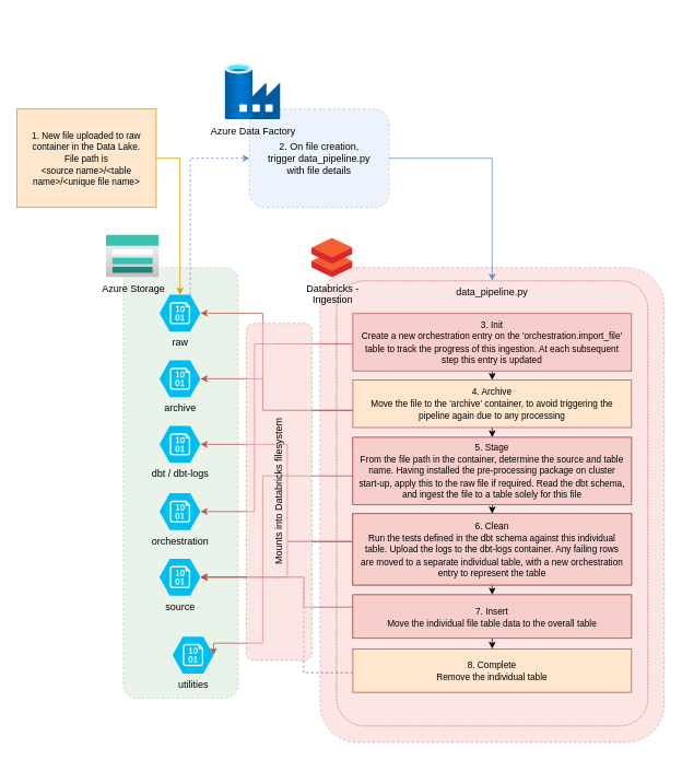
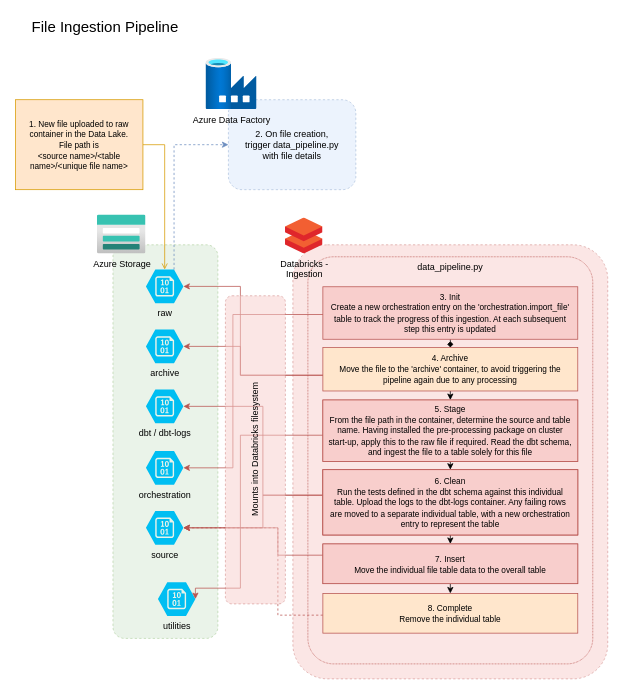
+ <mxCell id="20" value="File Ingestion Pipeline" style="text;html=1;resizable=0;autosize=1;align=left;verticalAlign=middle;points=[];fillColor=none;strokeColor=none;rounded=0;dashed=1;labelBackgroundColor=none;fontSize=20;" parent="1" vertex="1"><mxGeometry x="40" y="20" width="210" height="30" as="geometry" /></mxCell>
- <mxCell id="5" style="edgeStyle=orthogonalEdgeStyle;rounded=0;orthogonalLoop=1;jettySize=auto;html=1;entryX=0.5;entryY=0;entryDx=0;entryDy=0;fillColor=#dae8fc;strokeColor=#6c8ebf;" edge="1" parent="1" source="6" target="3"><mxGeometry relative="1" as="geometry"><Array as="points"><mxPoint x="600" y="193" /></Array></mxGeometry></mxCell>
- <mxCell id="10" style="edgeStyle=orthogonalEdgeStyle;rounded=0;orthogonalLoop=1;jettySize=auto;html=1;exitX=1;exitY=0.5;exitDx=0;exitDy=0;fillColor=#ffe6cc;strokeColor=#d79b00;entryX=0.5;entryY=0;entryDx=0;entryDy=0;entryPerimeter=0;" parent="1" target="8" edge="1" source="21"><mxGeometry relative="1" as="geometry"><mxPoint x="250" y="255" as="targetPoint" /><mxPoint x="219" y="55" as="sourcePoint" /><Array as="points"><mxPoint x="219" y="193" /></Array></mxGeometry></mxCell>
+ <mxCell id="10" style="edgeStyle=orthogonalEdgeStyle;rounded=0;orthogonalLoop=1;jettySize=auto;html=1;exitX=1;exitY=0.5;exitDx=0;exitDy=0;fillColor=#ffe6cc;strokeColor=#d79b00;entryX=0.5;entryY=0;entryDx=0;entryDy=0;entryPerimeter=0;endArrow=open;" parent="1" target="8" edge="1" source="21"><mxGeometry relative="1" as="geometry"><mxPoint x="250" y="255" as="targetPoint" /><mxPoint x="219" y="55" as="sourcePoint" /><Array as="points"><mxPoint x="219" y="193" /></Array></mxGeometry></mxCell>
- <mxCell id="37" style="edgeStyle=orthogonalEdgeStyle;rounded=0;orthogonalLoop=1;jettySize=auto;html=1;exitX=0.5;exitY=1;exitDx=0;exitDy=0;entryX=0.5;entryY=0;entryDx=0;entryDy=0;" edge="1" parent="1" source="38" target="40"><mxGeometry relative="1" as="geometry" /></mxCell>
+ <mxCell id="37" style="edgeStyle=orthogonalEdgeStyle;rounded=0;orthogonalLoop=1;jettySize=auto;html=1;exitX=0.5;exitY=1;exitDx=0;exitDy=0;entryX=0.5;entryY=0;entryDx=0;entryDy=0;endArrow=diamond;" edge="1" parent="1" source="38" target="40"><mxGeometry relative="1" as="geometry" /></mxCell>
